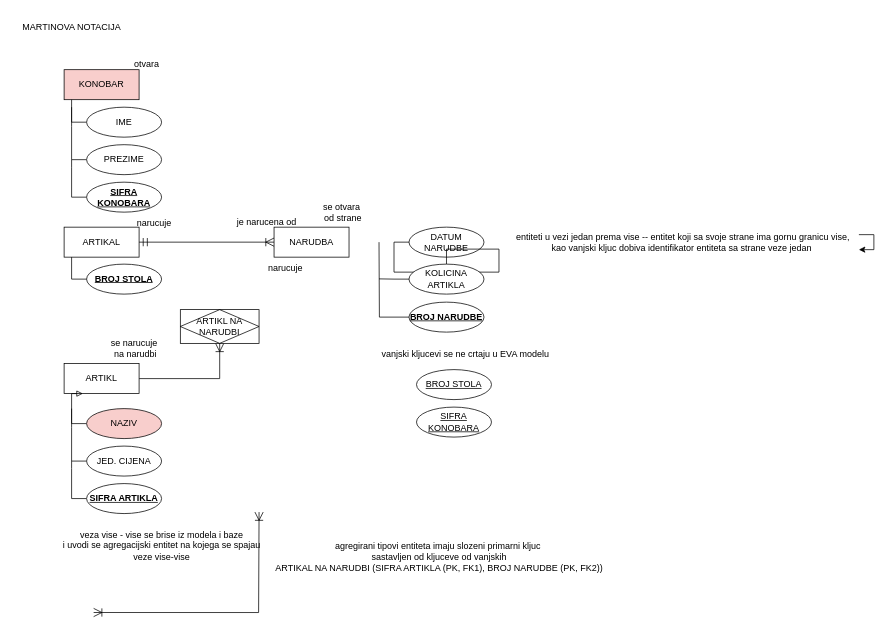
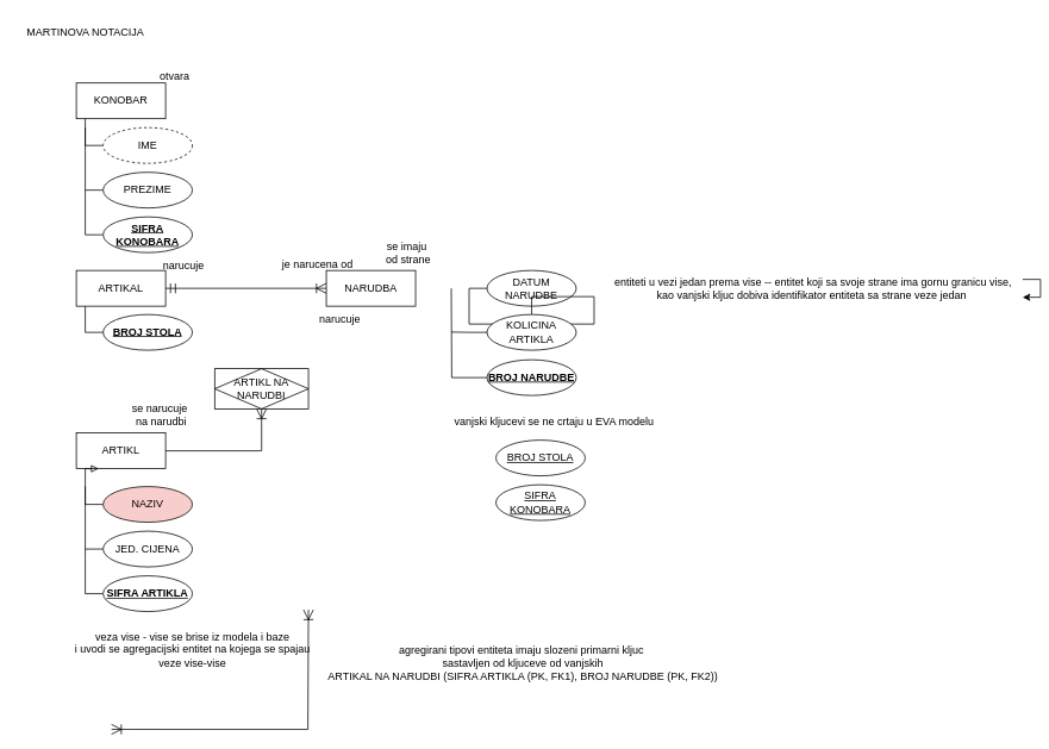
- <mxCell id="5" value="KONOBAR" style="whiteSpace=wrap;html=1;align=center;fillColor=#f8cecc;" vertex="1" parent="1"><mxGeometry x="85" y="92" width="100" height="40" as="geometry" /></mxCell>
+ <mxCell id="5" value="KONOBAR" style="whiteSpace=wrap;html=1;align=center;" vertex="1" parent="1"><mxGeometry x="85" y="92" width="100" height="40" as="geometry" /></mxCell>
- <mxCell id="19" value="IME" style="ellipse;whiteSpace=wrap;html=1;align=center;" vertex="1" parent="1"><mxGeometry x="115" y="142" width="100" height="40" as="geometry" /></mxCell>
+ <mxCell id="19" value="IME" style="ellipse;whiteSpace=wrap;html=1;align=center;dashed=1;" vertex="1" parent="1"><mxGeometry x="115" y="142" width="100" height="40" as="geometry" /></mxCell>
- <mxCell id="35" value="se otvara&lt;br&gt;&amp;nbsp;od strane" style="text;html=1;align=center;verticalAlign=middle;resizable=0;points=[];autosize=1;strokeColor=none;fillColor=none;" vertex="1" parent="1"><mxGeometry x="415" y="262" width="80" height="40" as="geometry" /></mxCell>
+ <mxCell id="35" value="se imaju&lt;br&gt;&amp;nbsp;od strane" style="text;html=1;align=center;verticalAlign=middle;resizable=0;points=[];autosize=1;strokeColor=none;fillColor=none;" vertex="1" parent="1"><mxGeometry x="415" y="262" width="80" height="40" as="geometry" /></mxCell>
